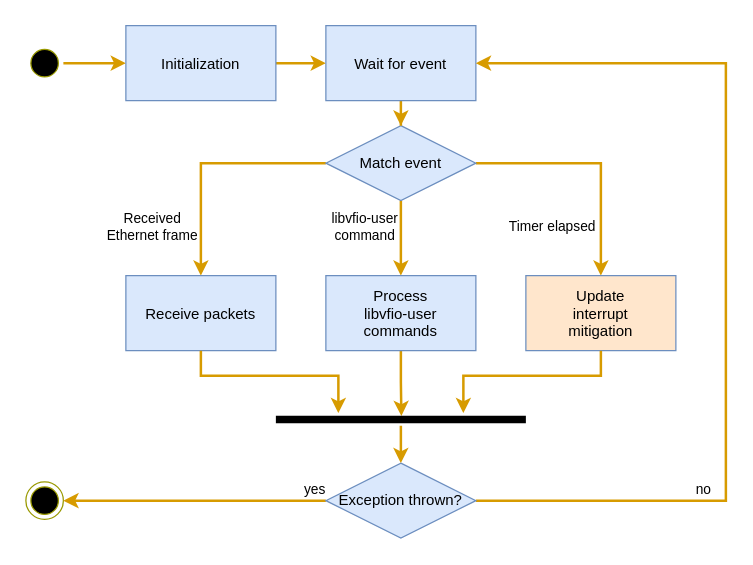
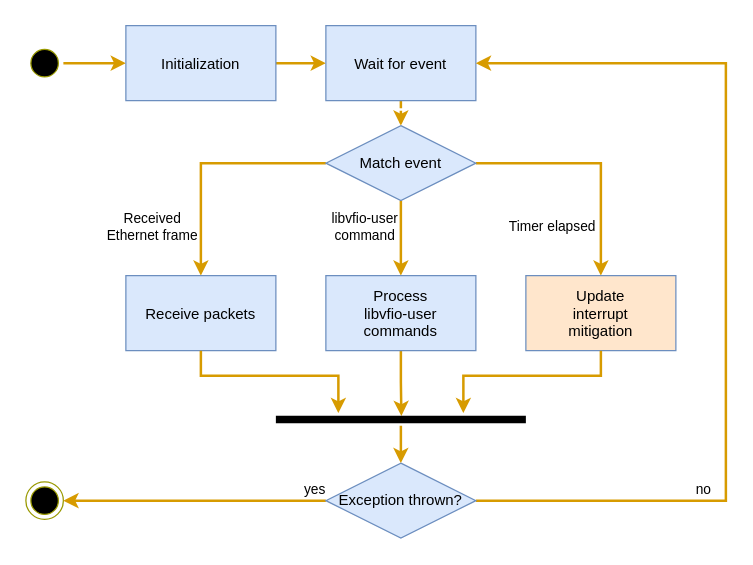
- <mxCell id="14" style="edgeStyle=orthogonalEdgeStyle;rounded=0;orthogonalLoop=1;jettySize=auto;html=1;entryX=0.5;entryY=0;entryDx=0;entryDy=0;strokeWidth=2;fillColor=#ffe6cc;strokeColor=#d79b00;" parent="1" source="15" target="12" edge="1"><mxGeometry relative="1" as="geometry" /></mxCell>
+ <mxCell id="14" style="edgeStyle=orthogonalEdgeStyle;rounded=0;orthogonalLoop=1;jettySize=auto;html=1;entryX=0.5;entryY=0;entryDx=0;entryDy=0;strokeWidth=2;fillColor=#ffe6cc;strokeColor=#d79b00;dashed=1;" parent="1" source="15" target="12" edge="1"><mxGeometry relative="1" as="geometry" /></mxCell>
